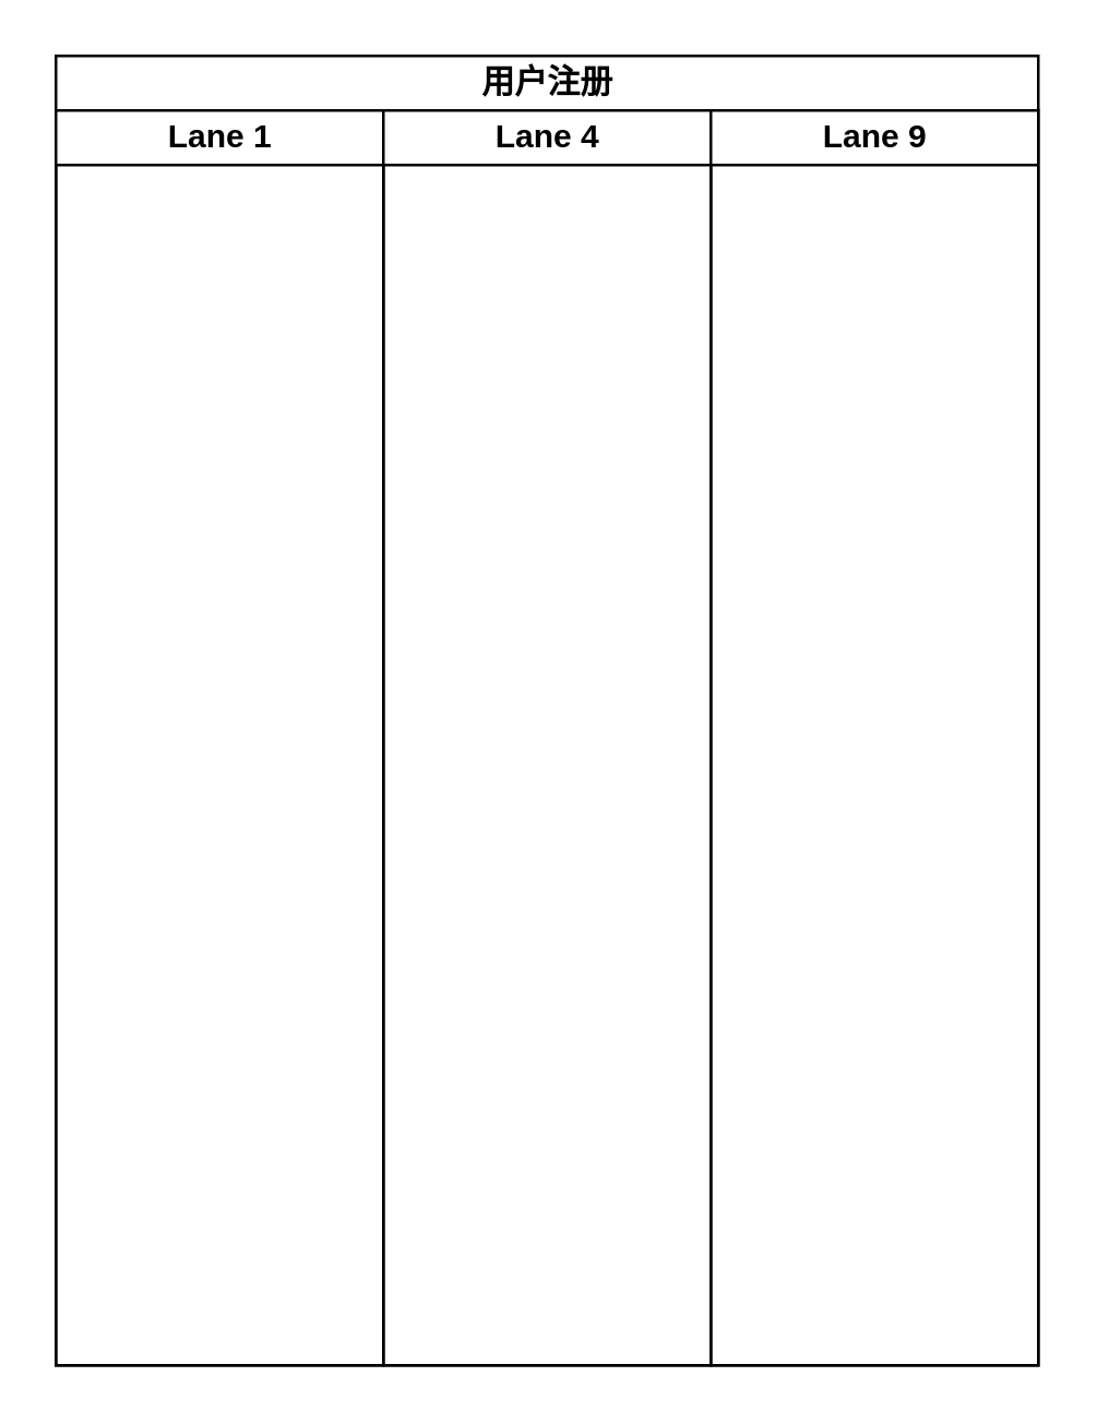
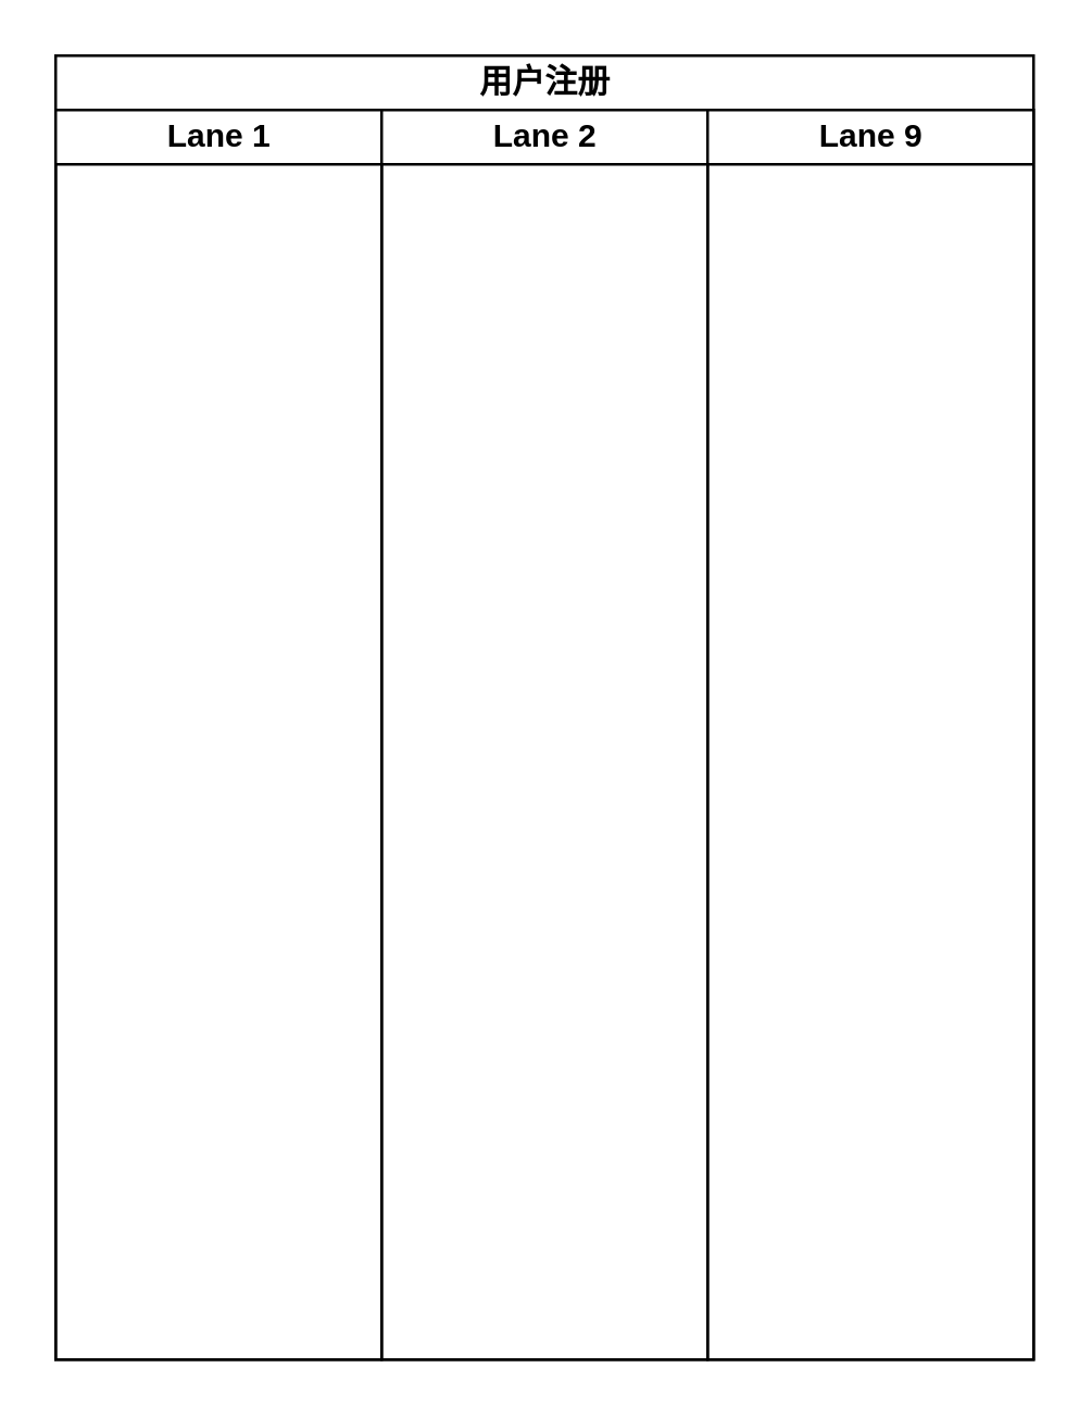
- <mxCell id="4" value="Lane 4" style="swimlane;startSize=20;html=1;" vertex="1" parent="2"><mxGeometry x="120" y="20" width="120" height="460" as="geometry" /></mxCell>
+ <mxCell id="4" value="Lane 2" style="swimlane;startSize=20;html=1;" vertex="1" parent="2"><mxGeometry x="120" y="20" width="120" height="460" as="geometry" /></mxCell>
